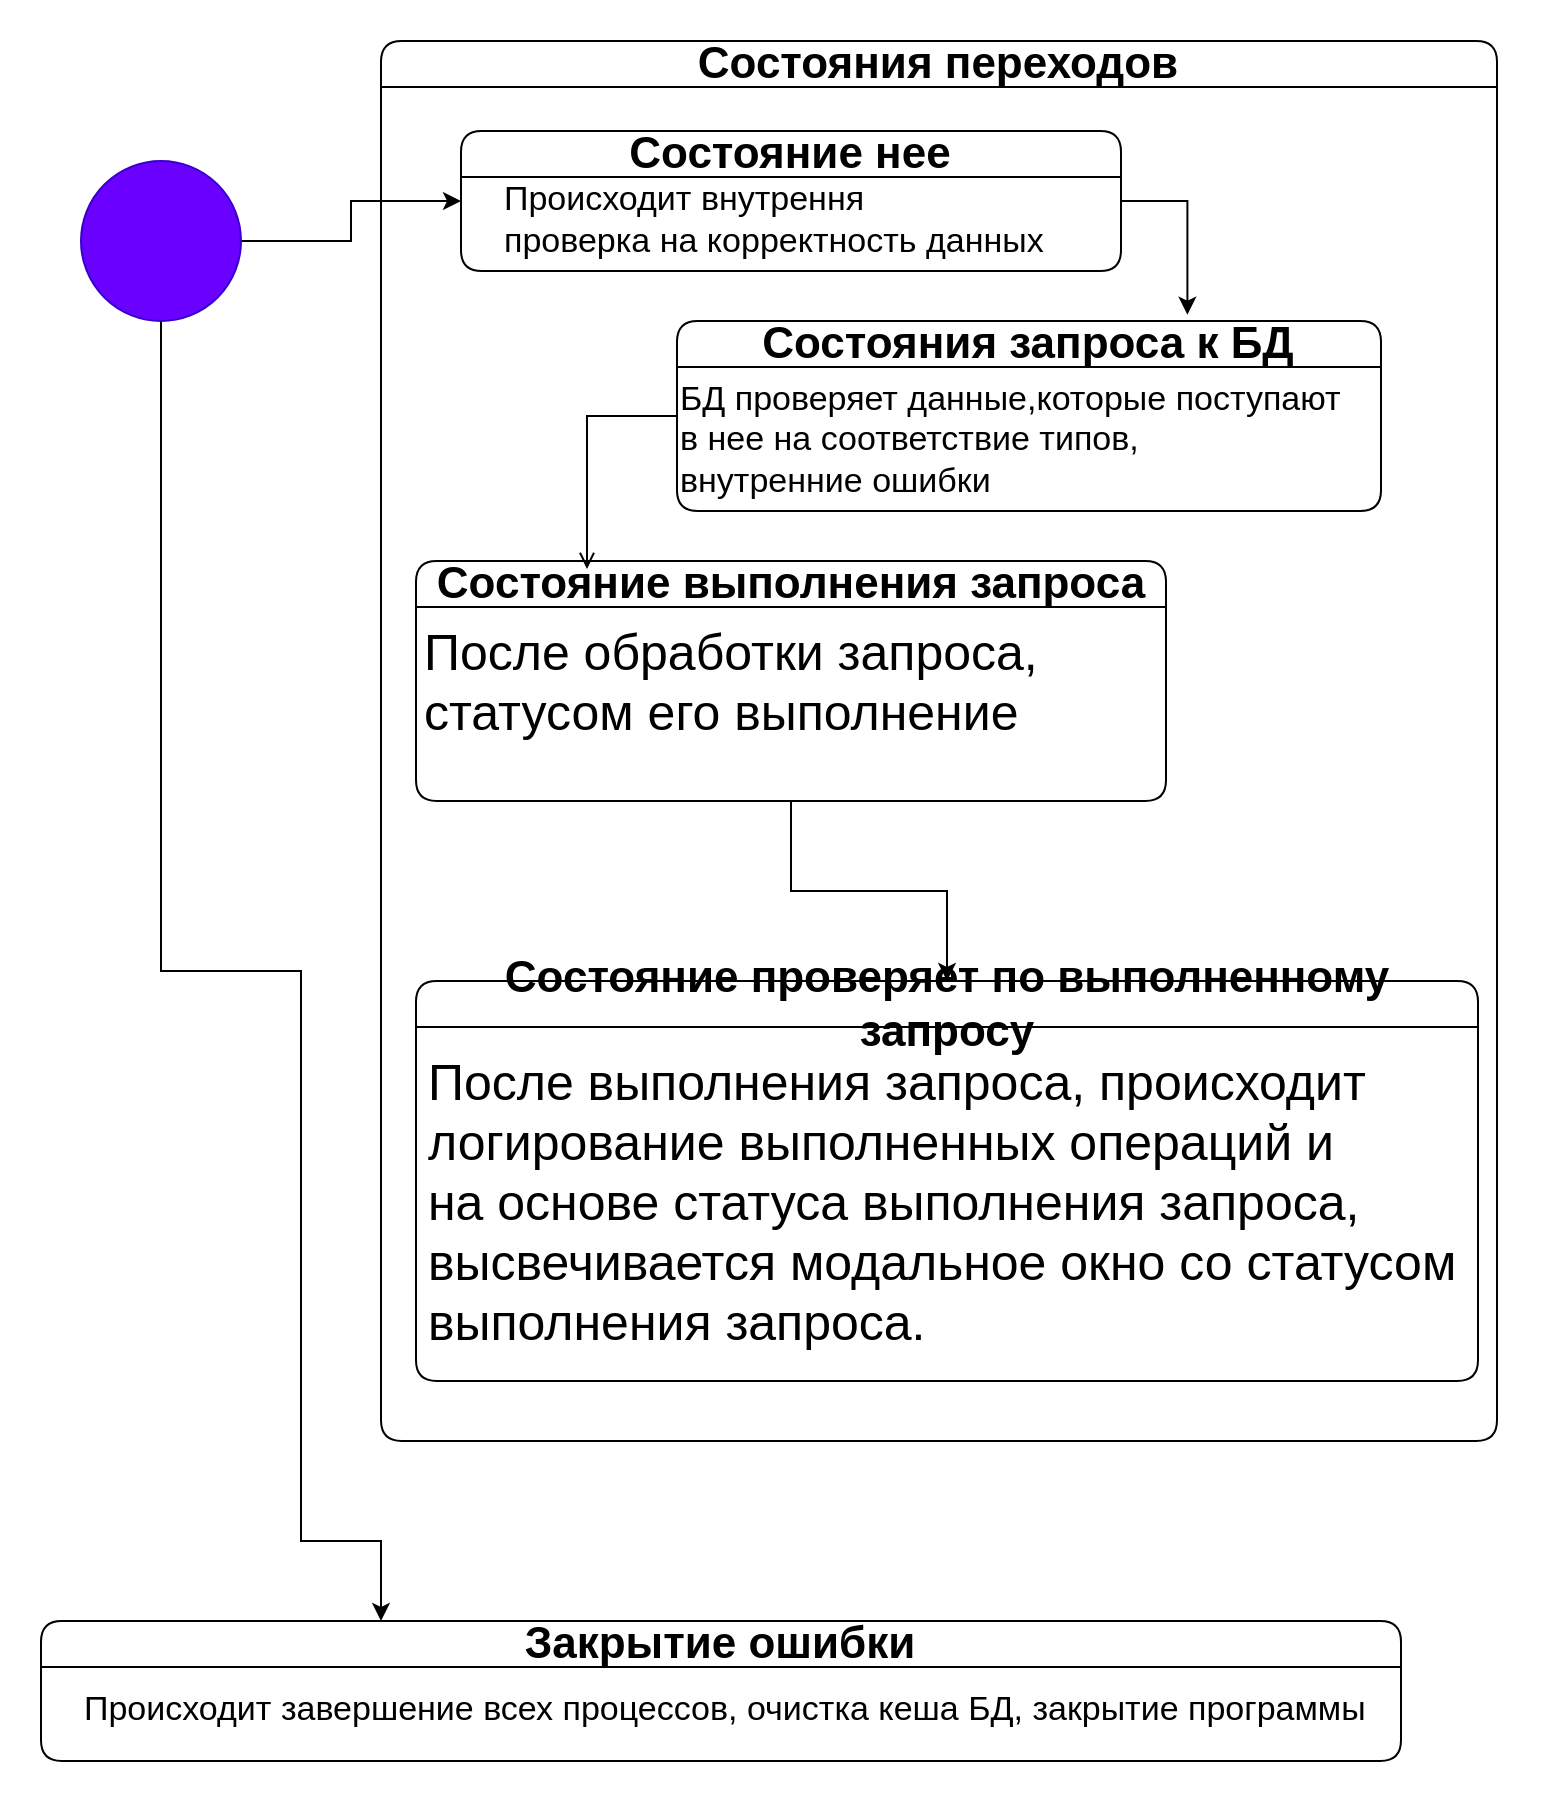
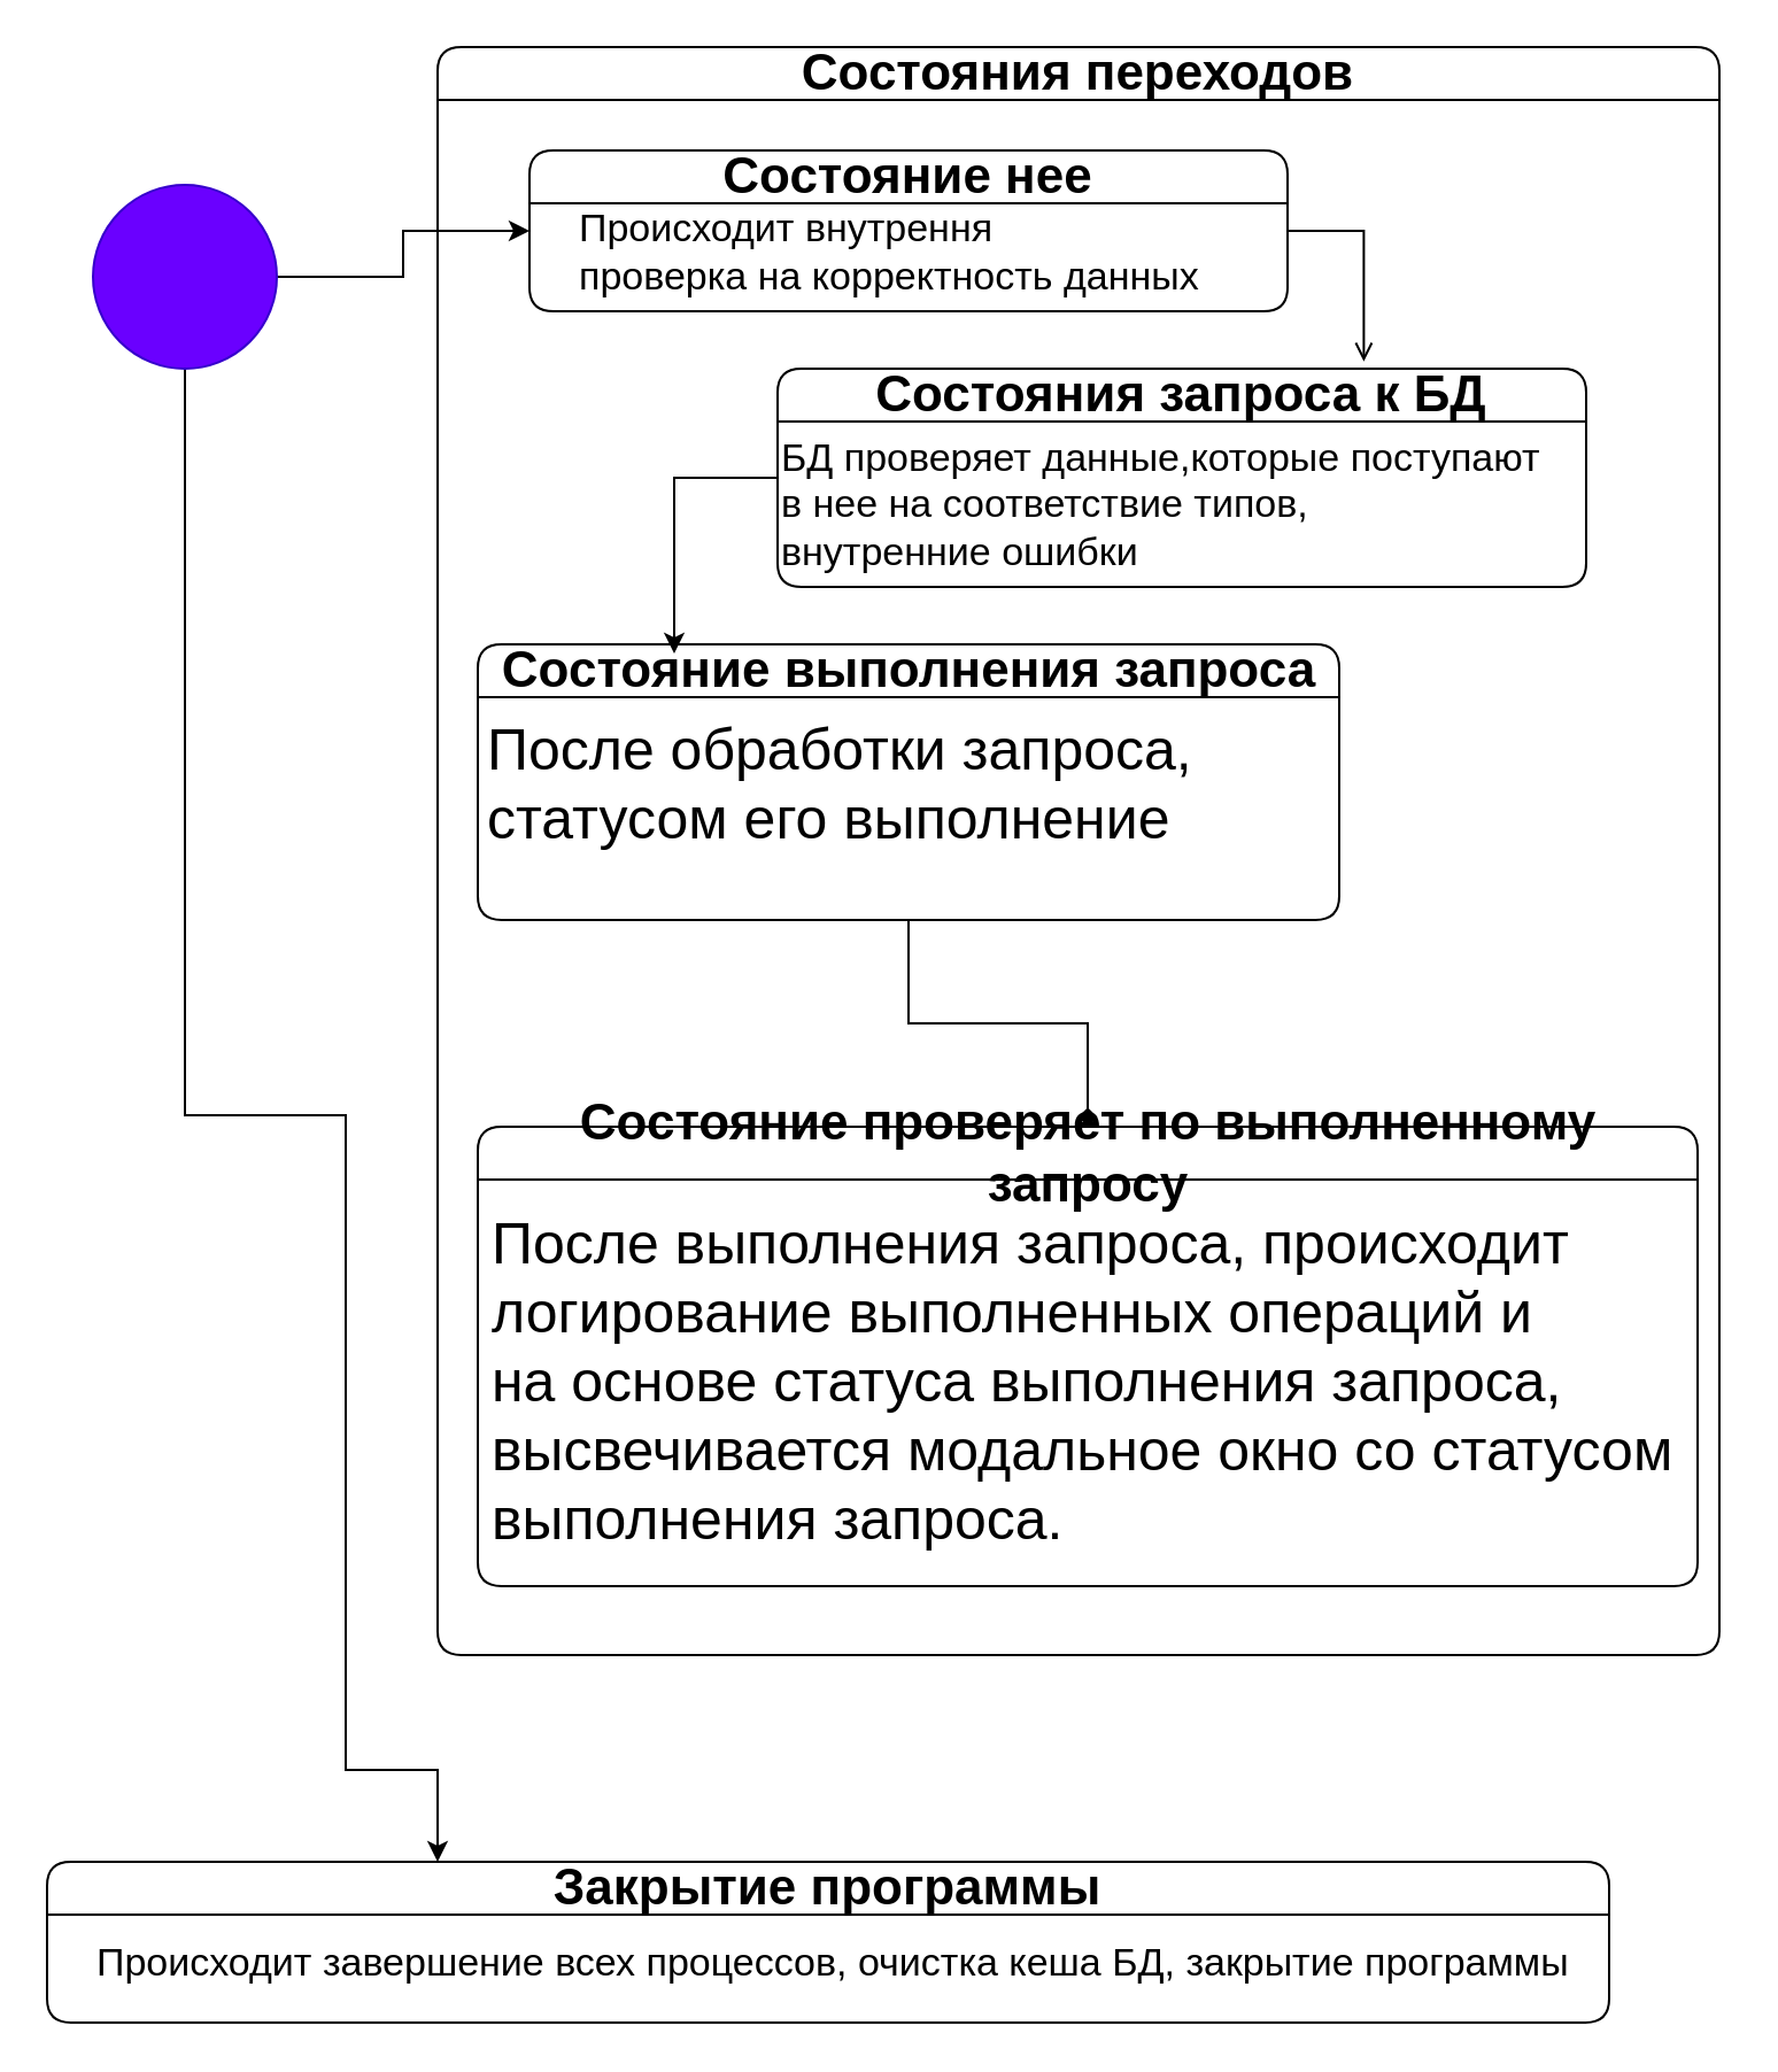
- <mxCell id="13" style="edgeStyle=orthogonalEdgeStyle;rounded=0;orthogonalLoop=1;jettySize=auto;html=1;exitX=1;exitY=0.5;exitDx=0;exitDy=0;entryX=0.725;entryY=-0.033;entryDx=0;entryDy=0;entryPerimeter=0;" edge="1" parent="5" source="6" target="8"><mxGeometry relative="1" as="geometry" /></mxCell>
+ <mxCell id="13" style="edgeStyle=orthogonalEdgeStyle;rounded=0;orthogonalLoop=1;jettySize=auto;html=1;exitX=1;exitY=0.5;exitDx=0;exitDy=0;entryX=0.725;entryY=-0.033;entryDx=0;entryDy=0;entryPerimeter=0;endArrow=open;" edge="1" parent="5" source="6" target="8"><mxGeometry relative="1" as="geometry" /></mxCell>
- <mxCell id="14" style="edgeStyle=orthogonalEdgeStyle;rounded=0;orthogonalLoop=1;jettySize=auto;html=1;exitX=0;exitY=0.5;exitDx=0;exitDy=0;entryX=0.228;entryY=0.033;entryDx=0;entryDy=0;entryPerimeter=0;endArrow=open;" edge="1" parent="5" source="8" target="11"><mxGeometry relative="1" as="geometry" /></mxCell>
+ <mxCell id="14" style="edgeStyle=orthogonalEdgeStyle;rounded=0;orthogonalLoop=1;jettySize=auto;html=1;exitX=0;exitY=0.5;exitDx=0;exitDy=0;entryX=0.228;entryY=0.033;entryDx=0;entryDy=0;entryPerimeter=0;" edge="1" parent="5" source="8" target="11"><mxGeometry relative="1" as="geometry" /></mxCell>
- <mxCell id="10" style="edgeStyle=orthogonalEdgeStyle;rounded=0;orthogonalLoop=1;jettySize=auto;html=1;exitX=0.5;exitY=1;exitDx=0;exitDy=0;entryX=0.5;entryY=0;entryDx=0;entryDy=0;" edge="1" parent="5" source="11" target="15"><mxGeometry relative="1" as="geometry" /></mxCell>
+ <mxCell id="10" style="edgeStyle=orthogonalEdgeStyle;rounded=0;orthogonalLoop=1;jettySize=auto;html=1;exitX=0.5;exitY=1;exitDx=0;exitDy=0;entryX=0.5;entryY=0;entryDx=0;entryDy=0;endArrow=diamond;" edge="1" parent="5" source="11" target="15"><mxGeometry relative="1" as="geometry" /></mxCell>
- <mxCell id="17" value="&lt;span style=&quot;font-size: 22px;&quot;&gt;Закрытие ошибки&lt;/span&gt;" style="swimlane;whiteSpace=wrap;html=1;swimlaneFillColor=none;rounded=1;" vertex="1" parent="1"><mxGeometry x="20" y="810" width="680" height="70" as="geometry" /></mxCell>
+ <mxCell id="17" value="&lt;span style=&quot;font-size: 22px;&quot;&gt;Закрытие программы&lt;/span&gt;" style="swimlane;whiteSpace=wrap;html=1;swimlaneFillColor=none;rounded=1;" vertex="1" parent="1"><mxGeometry x="20" y="810" width="680" height="70" as="geometry" /></mxCell>
